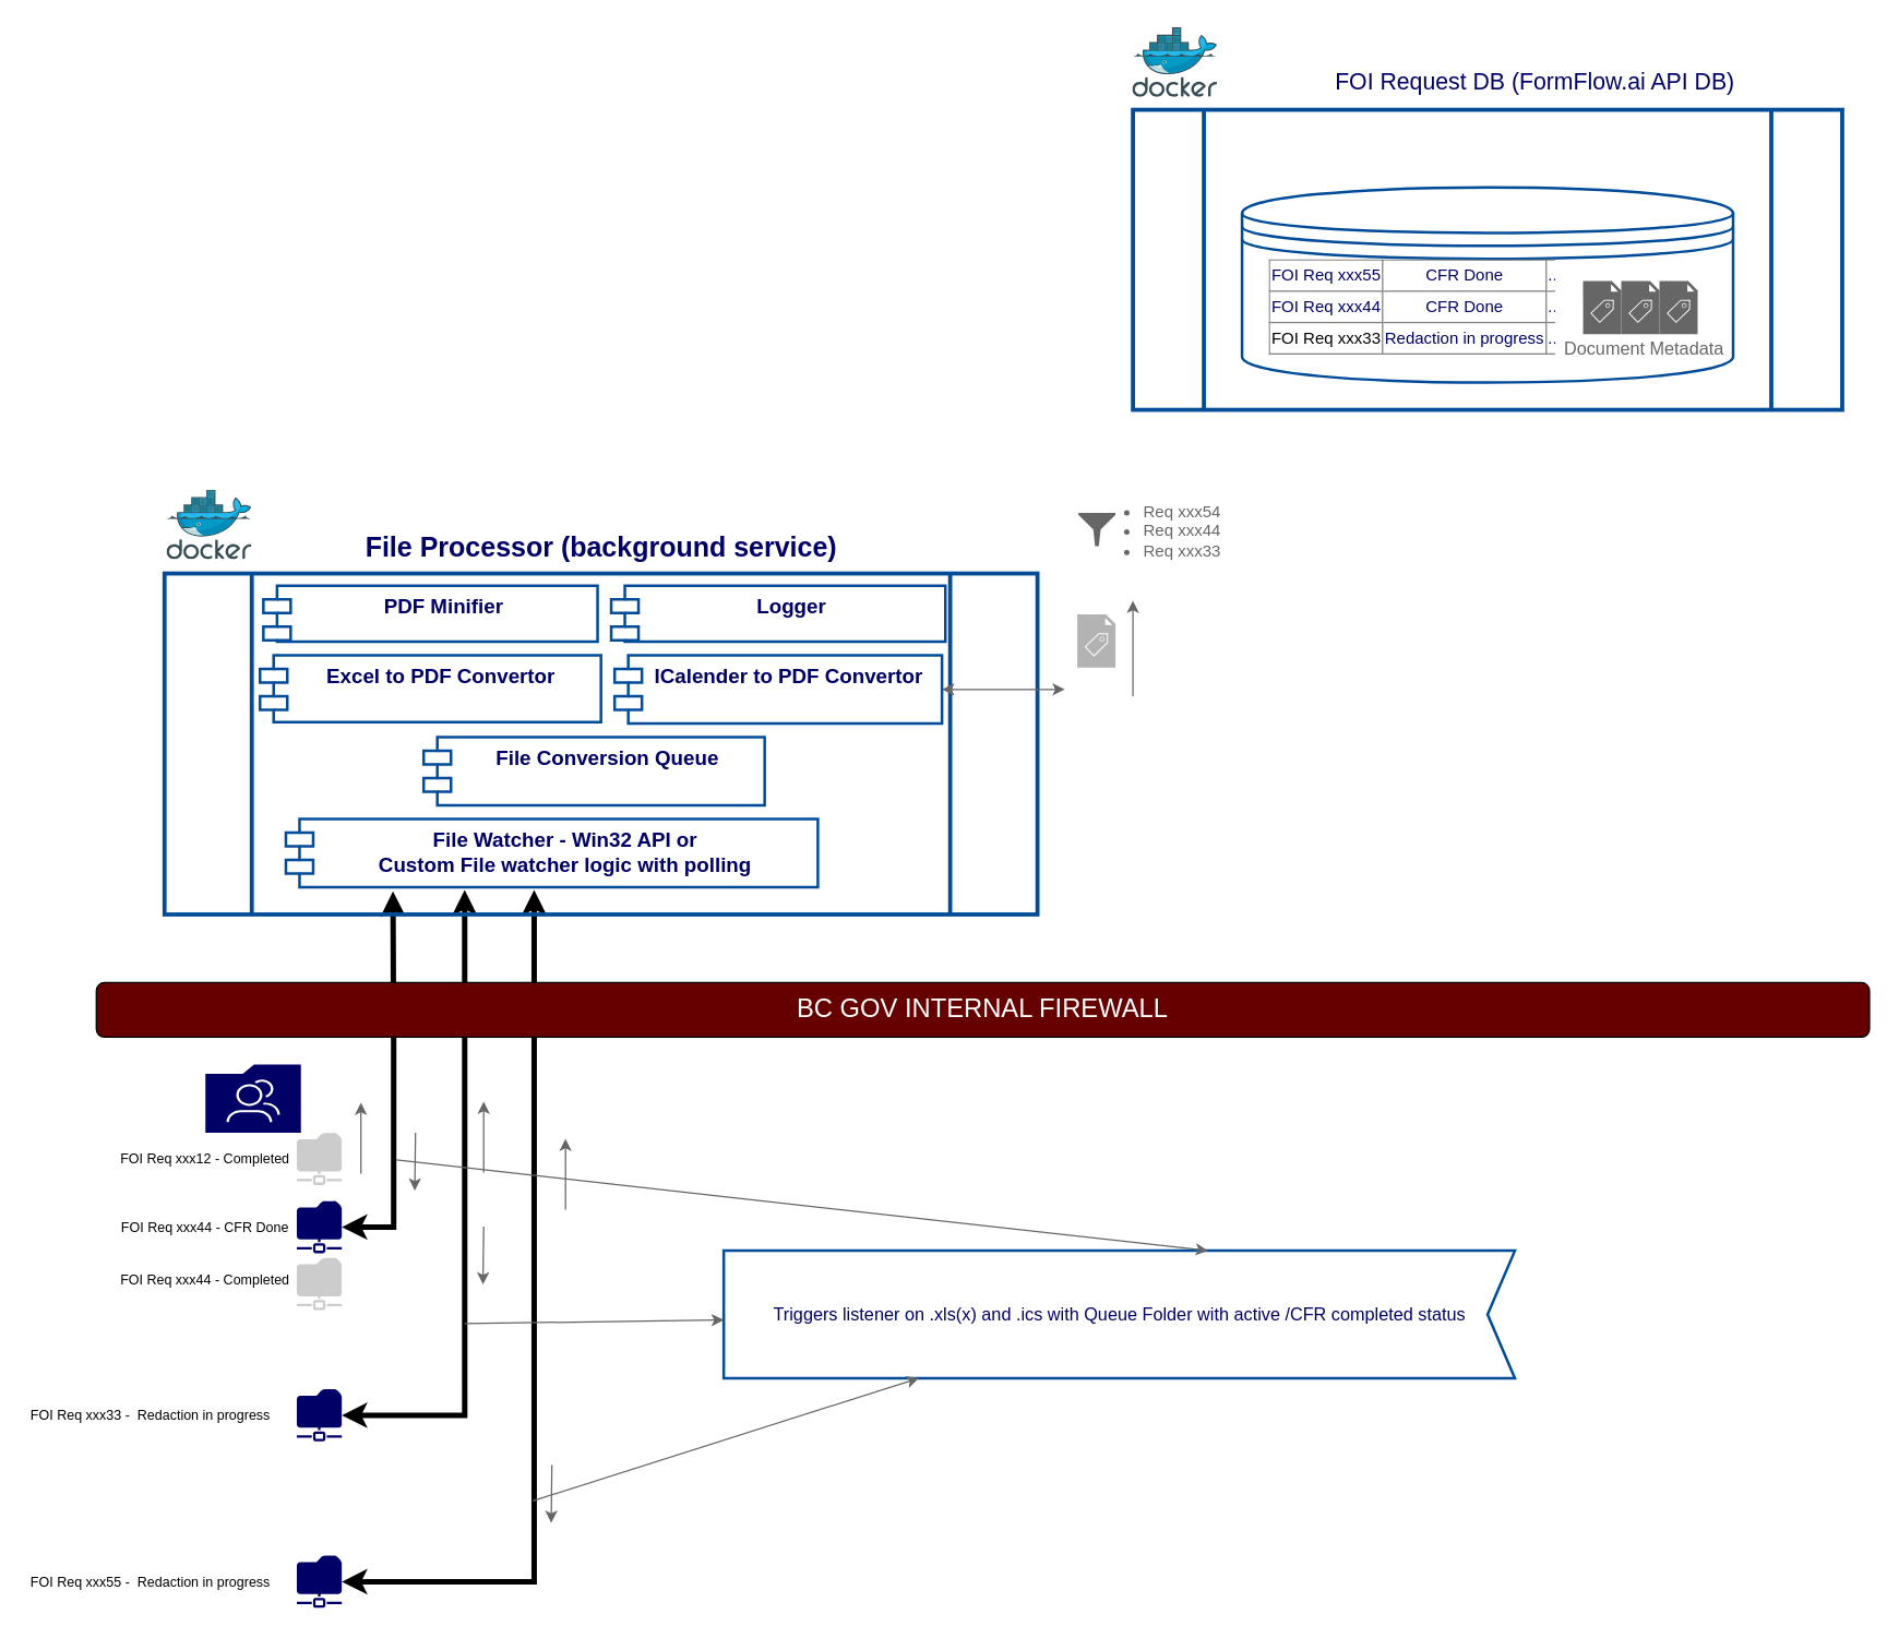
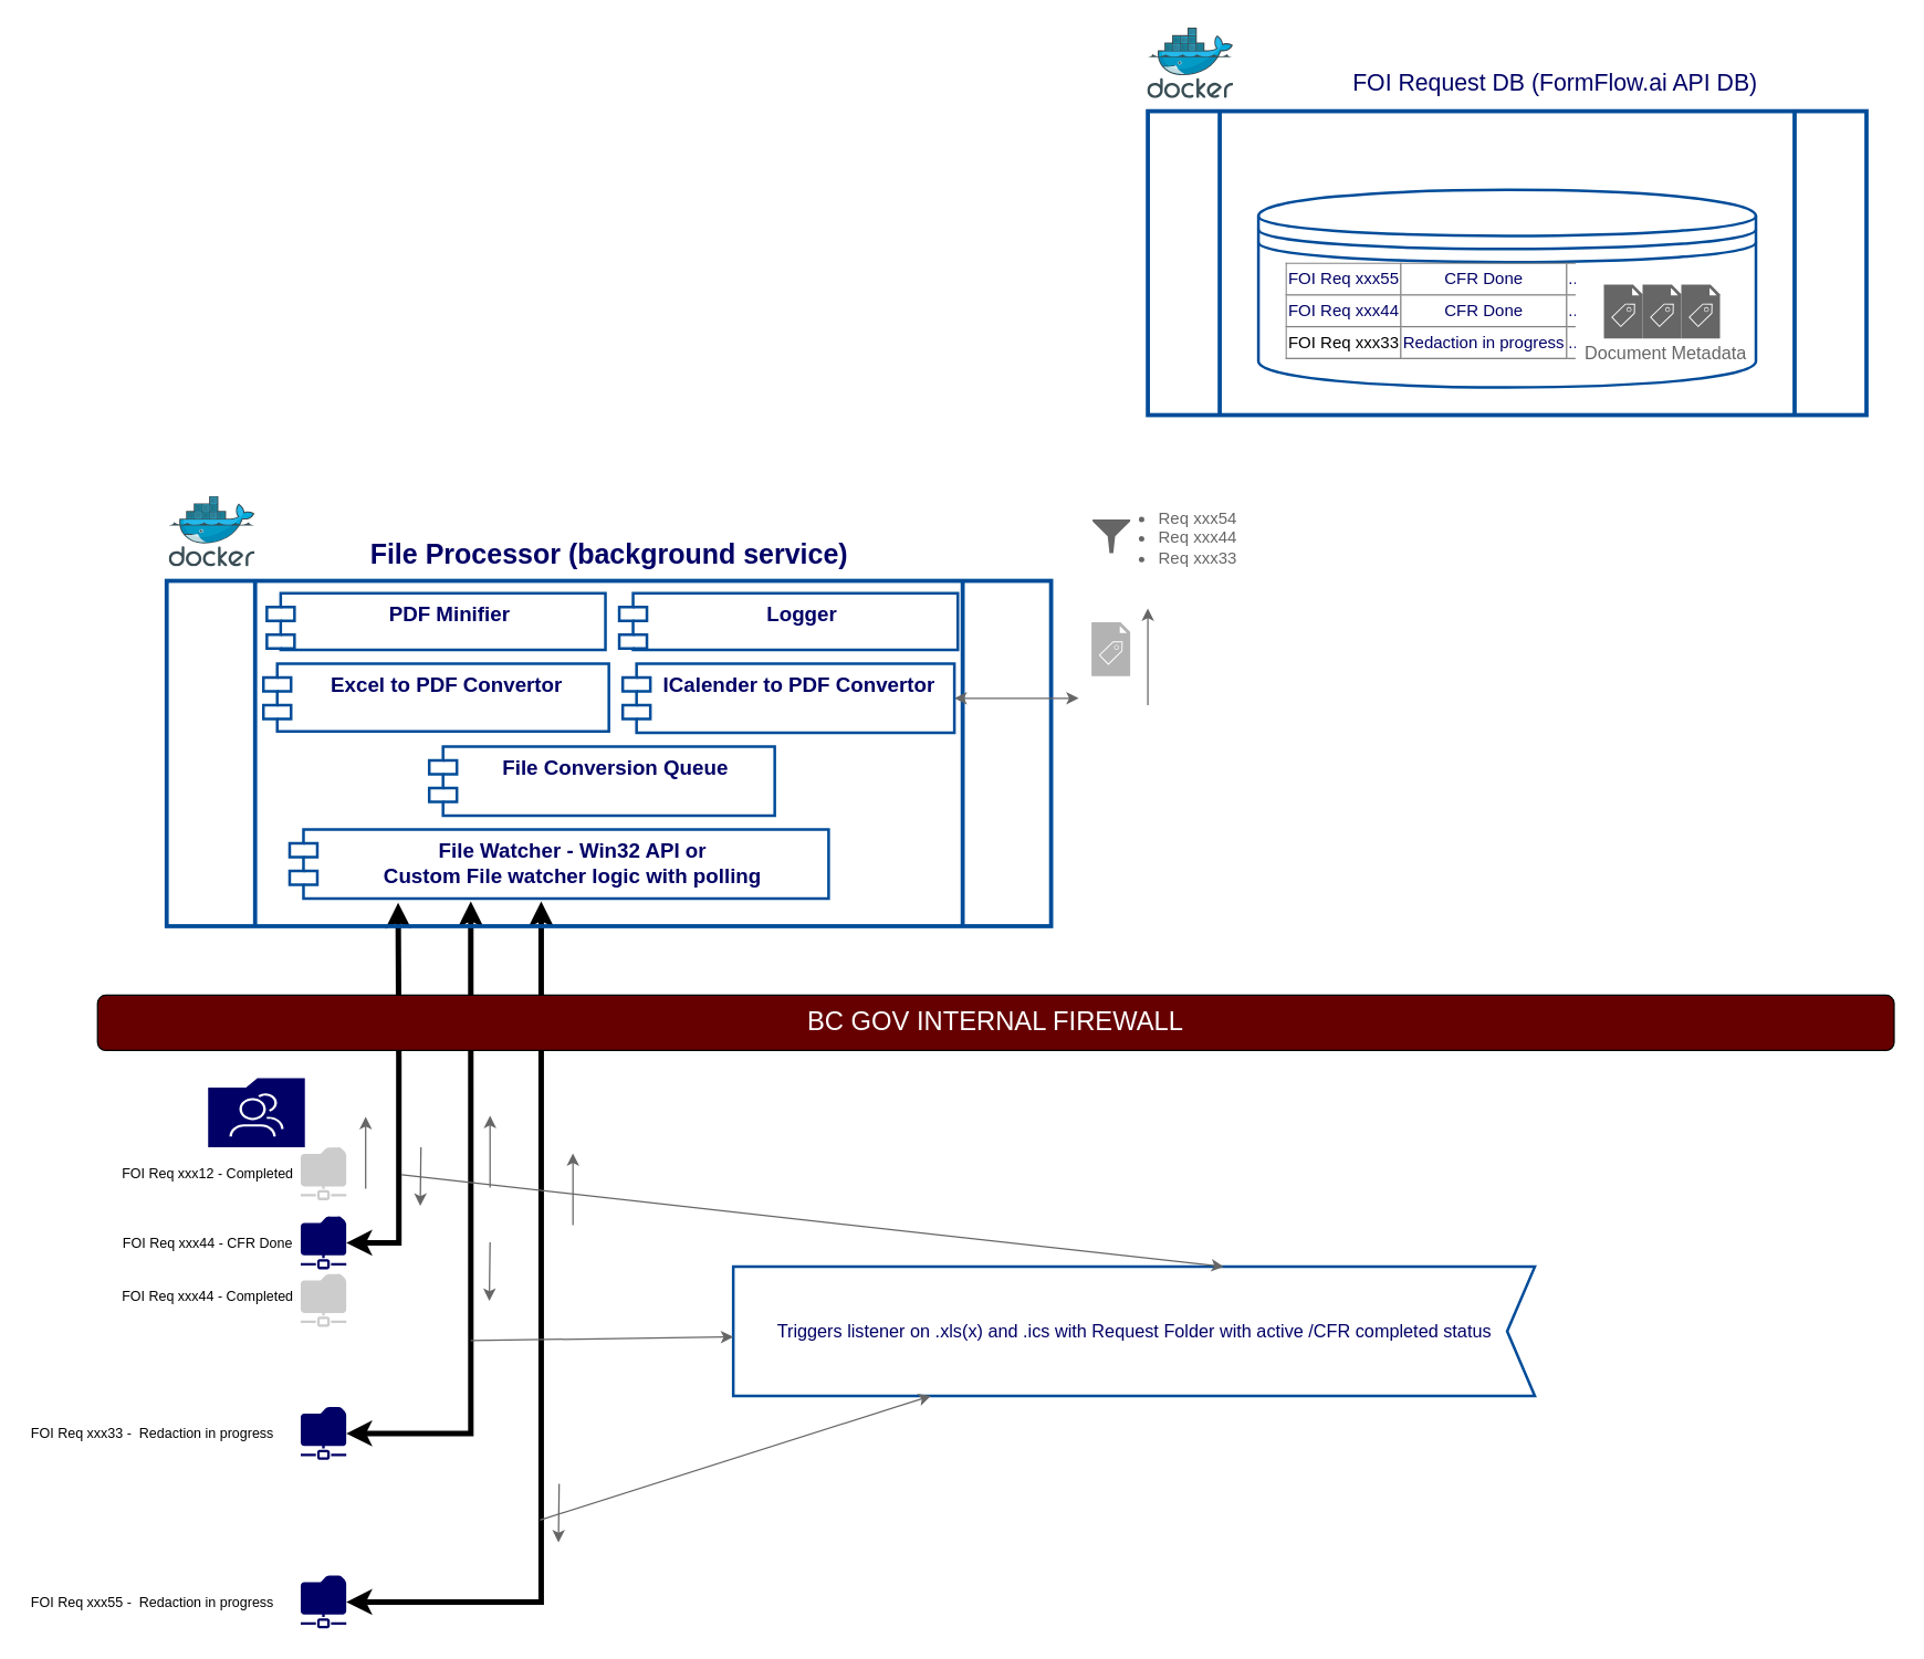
- <mxCell id="22" value="Triggers listener on .xls(x) and .ics with Queue Folder with active /CFR completed status" style="html=1;shape=mxgraph.infographic.ribbonSimple;notch1=20;notch2=0;align=center;verticalAlign=middle;fontSize=13;fontStyle=0;flipH=1;fillColor=#FFFFFF;strokeColor=#004C99;strokeWidth=2;fontColor=#000066;" vertex="1" parent="1"><mxGeometry x="530" y="916.55" width="580" height="93.45" as="geometry" /></mxCell>
+ <mxCell id="22" value="Triggers listener on .xls(x) and .ics with Request Folder with active /CFR completed status" style="html=1;shape=mxgraph.infographic.ribbonSimple;notch1=20;notch2=0;align=center;verticalAlign=middle;fontSize=13;fontStyle=0;flipH=1;fillColor=#FFFFFF;strokeColor=#004C99;strokeWidth=2;fontColor=#000066;" vertex="1" parent="1"><mxGeometry x="530" y="916.55" width="580" height="93.45" as="geometry" /></mxCell>
